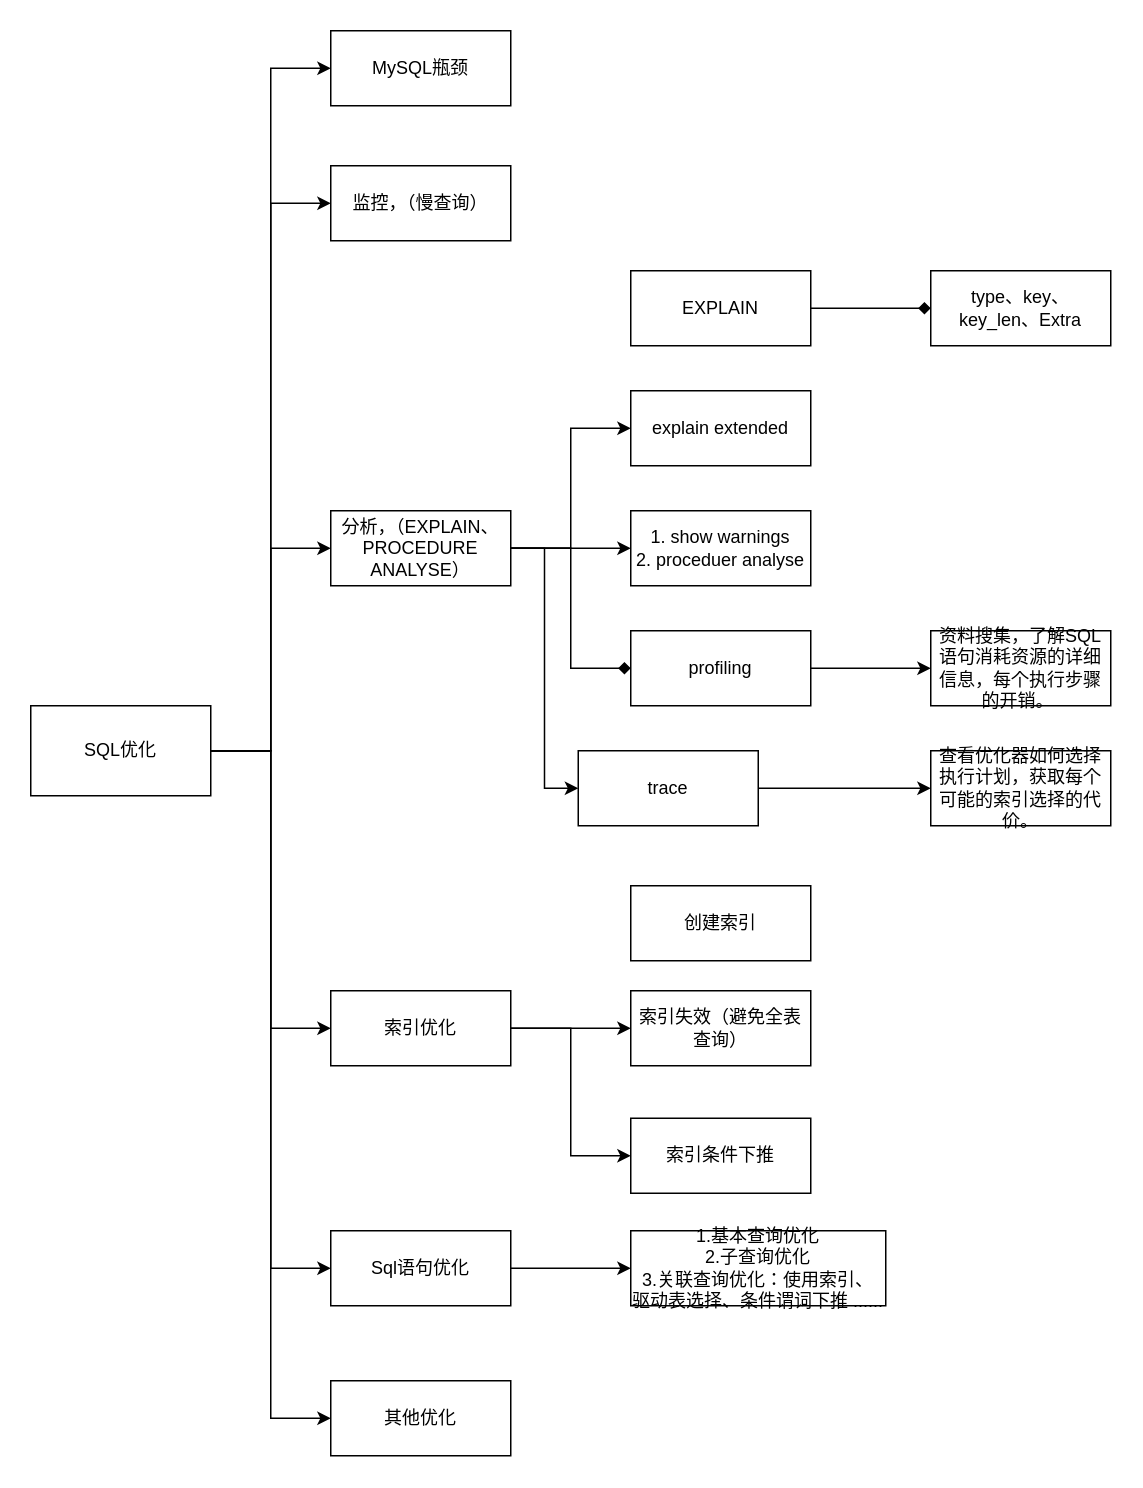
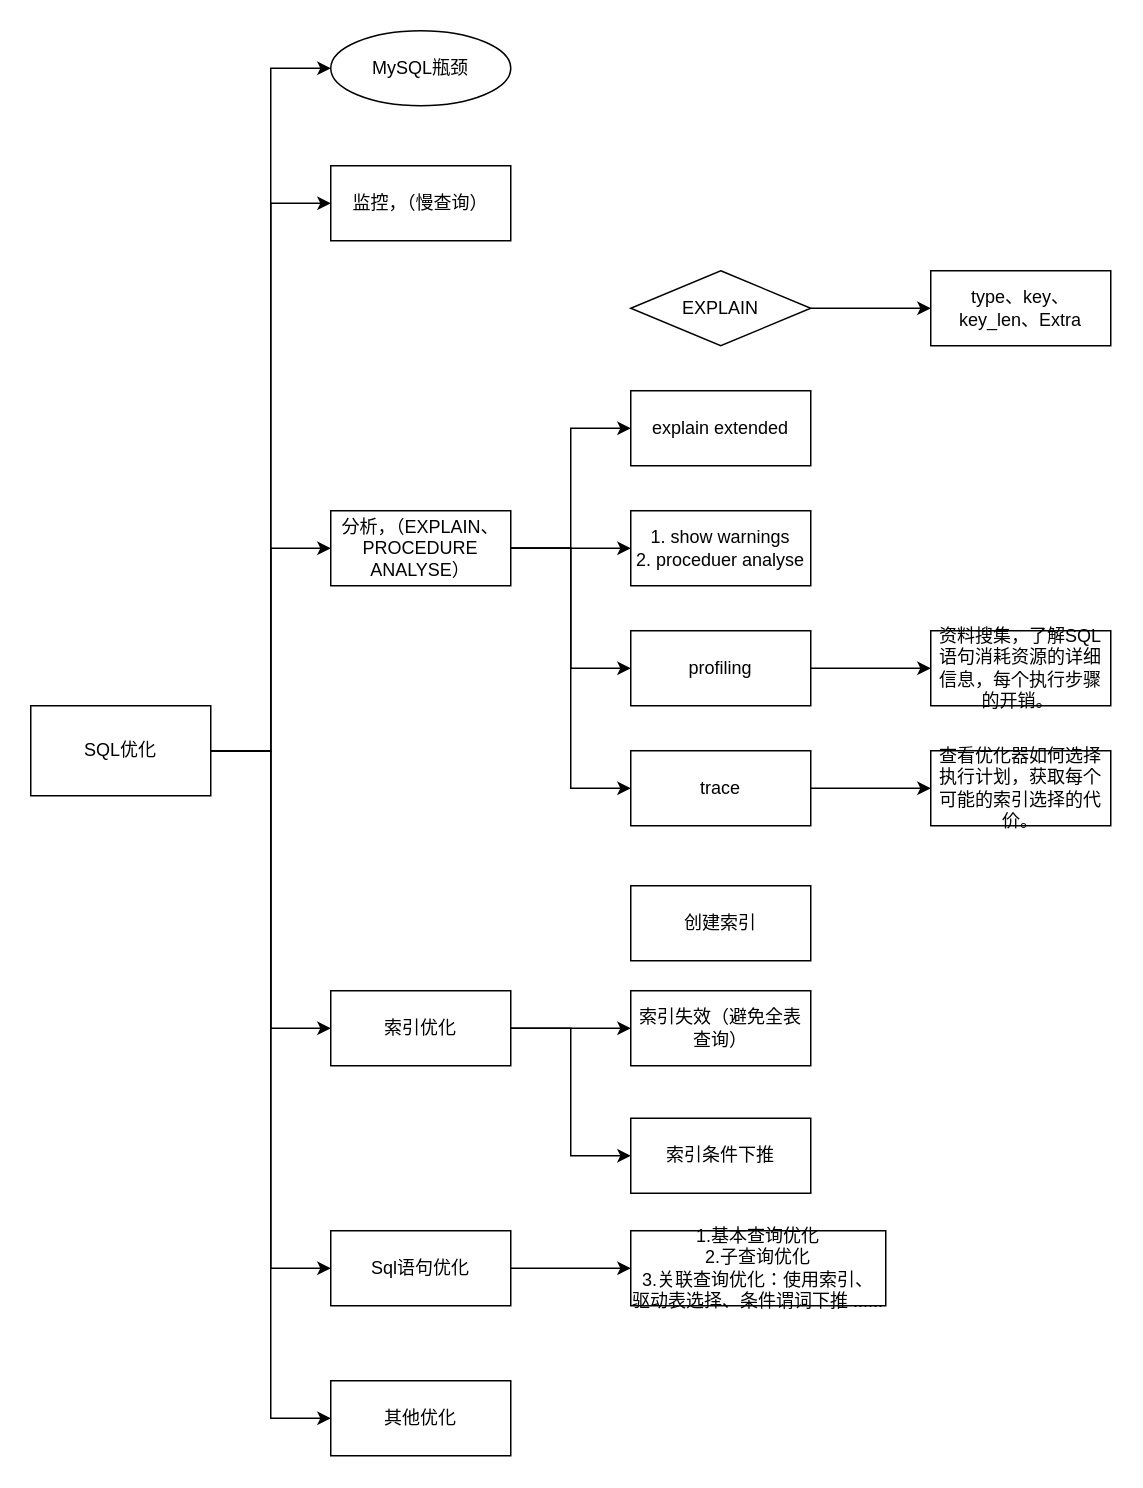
- <mxCell id="9" value="MySQL瓶颈" style="rounded=0;whiteSpace=wrap;html=1;" parent="1" vertex="1"><mxGeometry x="220" y="20" width="120" height="50" as="geometry" /></mxCell>
+ <mxCell id="9" value="MySQL瓶颈" style="ellipse;whiteSpace=wrap;html=1;" parent="1" vertex="1"><mxGeometry x="220" y="20" width="120" height="50" as="geometry" /></mxCell>
- <mxCell id="20" value="EXPLAIN" style="rounded=0;whiteSpace=wrap;html=1;" parent="1" vertex="1"><mxGeometry x="420" y="180" width="120" height="50" as="geometry" /></mxCell>
+ <mxCell id="20" value="EXPLAIN" style="rhombus;whiteSpace=wrap;html=1;" parent="1" vertex="1"><mxGeometry x="420" y="180" width="120" height="50" as="geometry" /></mxCell>
- <mxCell id="19" value="" style="edgeStyle=orthogonalEdgeStyle;rounded=0;orthogonalLoop=1;jettySize=auto;html=1;endArrow=diamond;" parent="1" source="20" target="29" edge="1"><mxGeometry relative="1" as="geometry" /></mxCell>
+ <mxCell id="19" value="" style="edgeStyle=orthogonalEdgeStyle;rounded=0;orthogonalLoop=1;jettySize=auto;html=1;" parent="1" source="20" target="29" edge="1"><mxGeometry relative="1" as="geometry" /></mxCell>
- <mxCell id="13" style="edgeStyle=orthogonalEdgeStyle;rounded=0;orthogonalLoop=1;jettySize=auto;html=1;entryX=0;entryY=0.5;entryDx=0;entryDy=0;endArrow=diamond;" parent="1" source="15" target="26" edge="1"><mxGeometry relative="1" as="geometry" /></mxCell>
+ <mxCell id="13" style="edgeStyle=orthogonalEdgeStyle;rounded=0;orthogonalLoop=1;jettySize=auto;html=1;entryX=0;entryY=0.5;entryDx=0;entryDy=0;" parent="1" source="15" target="26" edge="1"><mxGeometry relative="1" as="geometry" /></mxCell>
- <mxCell id="24" value="trace" style="rounded=0;whiteSpace=wrap;html=1;" parent="1" vertex="1"><mxGeometry x="385" y="500" width="120" height="50" as="geometry" /></mxCell>
+ <mxCell id="24" value="trace" style="rounded=0;whiteSpace=wrap;html=1;" parent="1" vertex="1"><mxGeometry x="420" y="500" width="120" height="50" as="geometry" /></mxCell>
